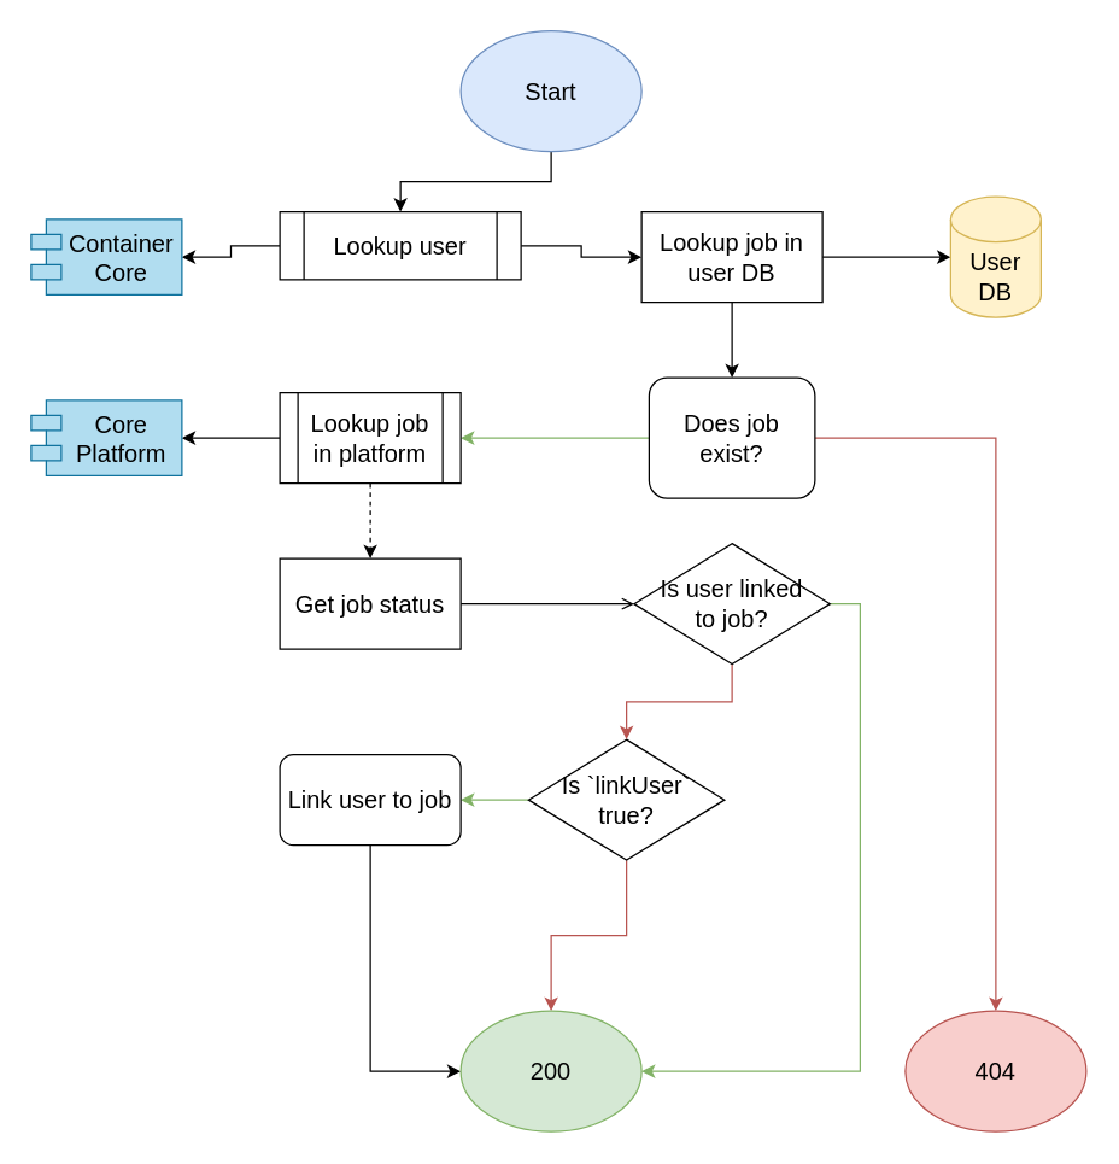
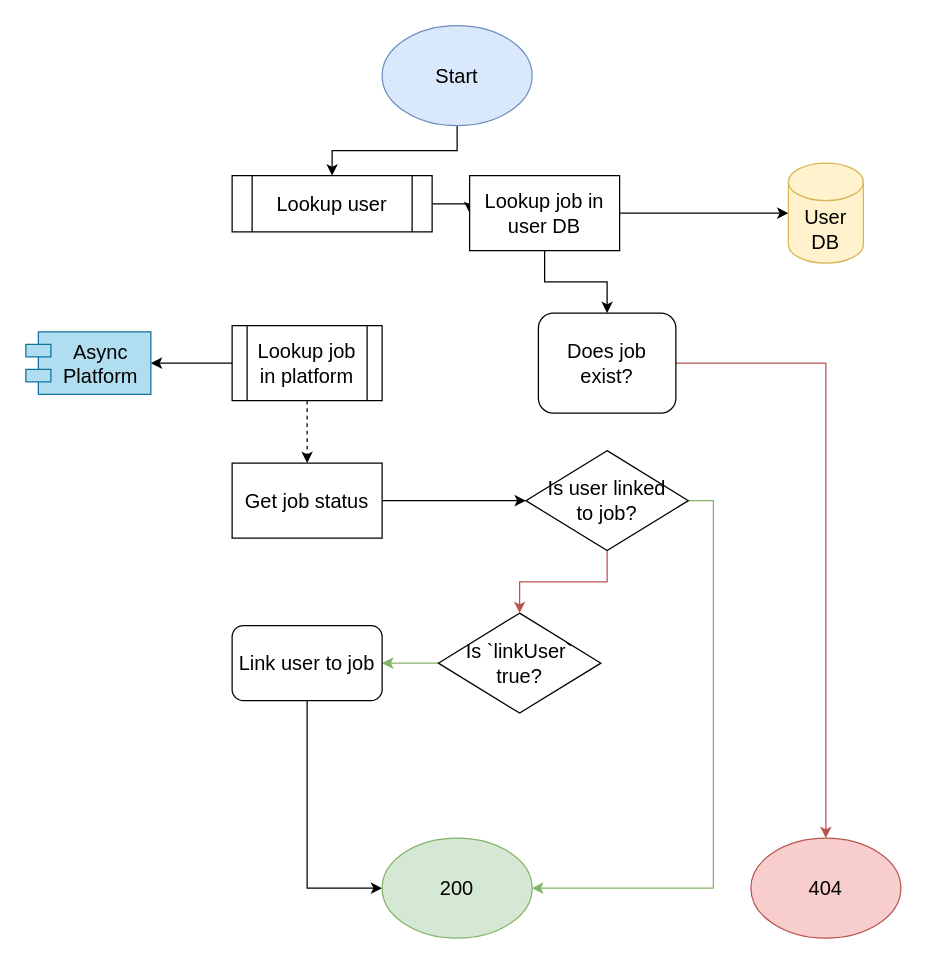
- <mxCell id="5" style="edgeStyle=orthogonalEdgeStyle;rounded=0;jumpStyle=arc;orthogonalLoop=1;jettySize=auto;html=1;exitX=0;exitY=0.5;exitDx=0;exitDy=0;strokeColor=#000000;fontSize=16;" edge="1" parent="1" source="6" target="27"><mxGeometry relative="1" as="geometry" /></mxCell>
- <mxCell id="27" value="Container&#10;Core" style="shape=module;align=left;spacingLeft=20;align=center;verticalAlign=top;fontSize=16;fillColor=#b1ddf0;strokeColor=#10739e;" vertex="1" parent="1"><mxGeometry y="145" width="100" height="50" as="geometry" x="20" /></mxCell>
- <mxCell id="9" value="Lookup job in user DB" style="rounded=0;whiteSpace=wrap;html=1;fontSize=16;" vertex="1" parent="1"><mxGeometry x="425" y="140" width="120" height="60" as="geometry" /></mxCell>
+ <mxCell id="9" value="Lookup job in user DB" style="rounded=0;whiteSpace=wrap;html=1;fontSize=16;" vertex="1" parent="1"><mxGeometry x="375" y="140" width="120" height="60" as="geometry" /></mxCell>
- <mxCell id="26" value="Core&#10;Platform" style="shape=module;align=left;spacingLeft=20;align=center;verticalAlign=top;fontSize=16;fillColor=#b1ddf0;strokeColor=#10739e;" vertex="1" parent="1"><mxGeometry y="265" width="100" height="50" as="geometry" x="20" /></mxCell>
+ <mxCell id="26" value="Async&#10;Platform" style="shape=module;align=left;spacingLeft=20;align=center;verticalAlign=top;fontSize=16;fillColor=#b1ddf0;strokeColor=#10739e;" vertex="1" parent="1"><mxGeometry y="265" width="100" height="50" as="geometry" x="20" /></mxCell>
- <mxCell id="11" style="edgeStyle=orthogonalEdgeStyle;rounded=0;jumpStyle=arc;orthogonalLoop=1;jettySize=auto;html=1;exitX=0;exitY=0.5;exitDx=0;exitDy=0;entryX=1;entryY=0.5;entryDx=0;entryDy=0;strokeColor=#82b366;fontSize=16;fillColor=#d5e8d4;" edge="1" parent="1" source="12" target="15"><mxGeometry relative="1" as="geometry" /></mxCell>
- <mxCell id="16" style="edgeStyle=orthogonalEdgeStyle;rounded=0;jumpStyle=arc;orthogonalLoop=1;jettySize=auto;html=1;exitX=1;exitY=0.5;exitDx=0;exitDy=0;entryX=0;entryY=0.5;entryDx=0;entryDy=0;strokeColor=#000000;fontSize=16;endArrow=open;" edge="1" parent="1" source="17" target="30"><mxGeometry relative="1" as="geometry" /></mxCell>
+ <mxCell id="16" style="edgeStyle=orthogonalEdgeStyle;rounded=0;jumpStyle=arc;orthogonalLoop=1;jettySize=auto;html=1;exitX=1;exitY=0.5;exitDx=0;exitDy=0;entryX=0;entryY=0.5;entryDx=0;entryDy=0;strokeColor=#000000;fontSize=16;" edge="1" parent="1" source="17" target="30"><mxGeometry relative="1" as="geometry" /></mxCell>
- <mxCell id="19" style="edgeStyle=orthogonalEdgeStyle;rounded=0;jumpStyle=arc;orthogonalLoop=1;jettySize=auto;html=1;exitX=0.5;exitY=1;exitDx=0;exitDy=0;entryX=0.5;entryY=0;entryDx=0;entryDy=0;strokeColor=#b85450;fontSize=16;fillColor=#f8cecc;" edge="1" parent="1" source="20" target="24"><mxGeometry relative="1" as="geometry" /></mxCell>
